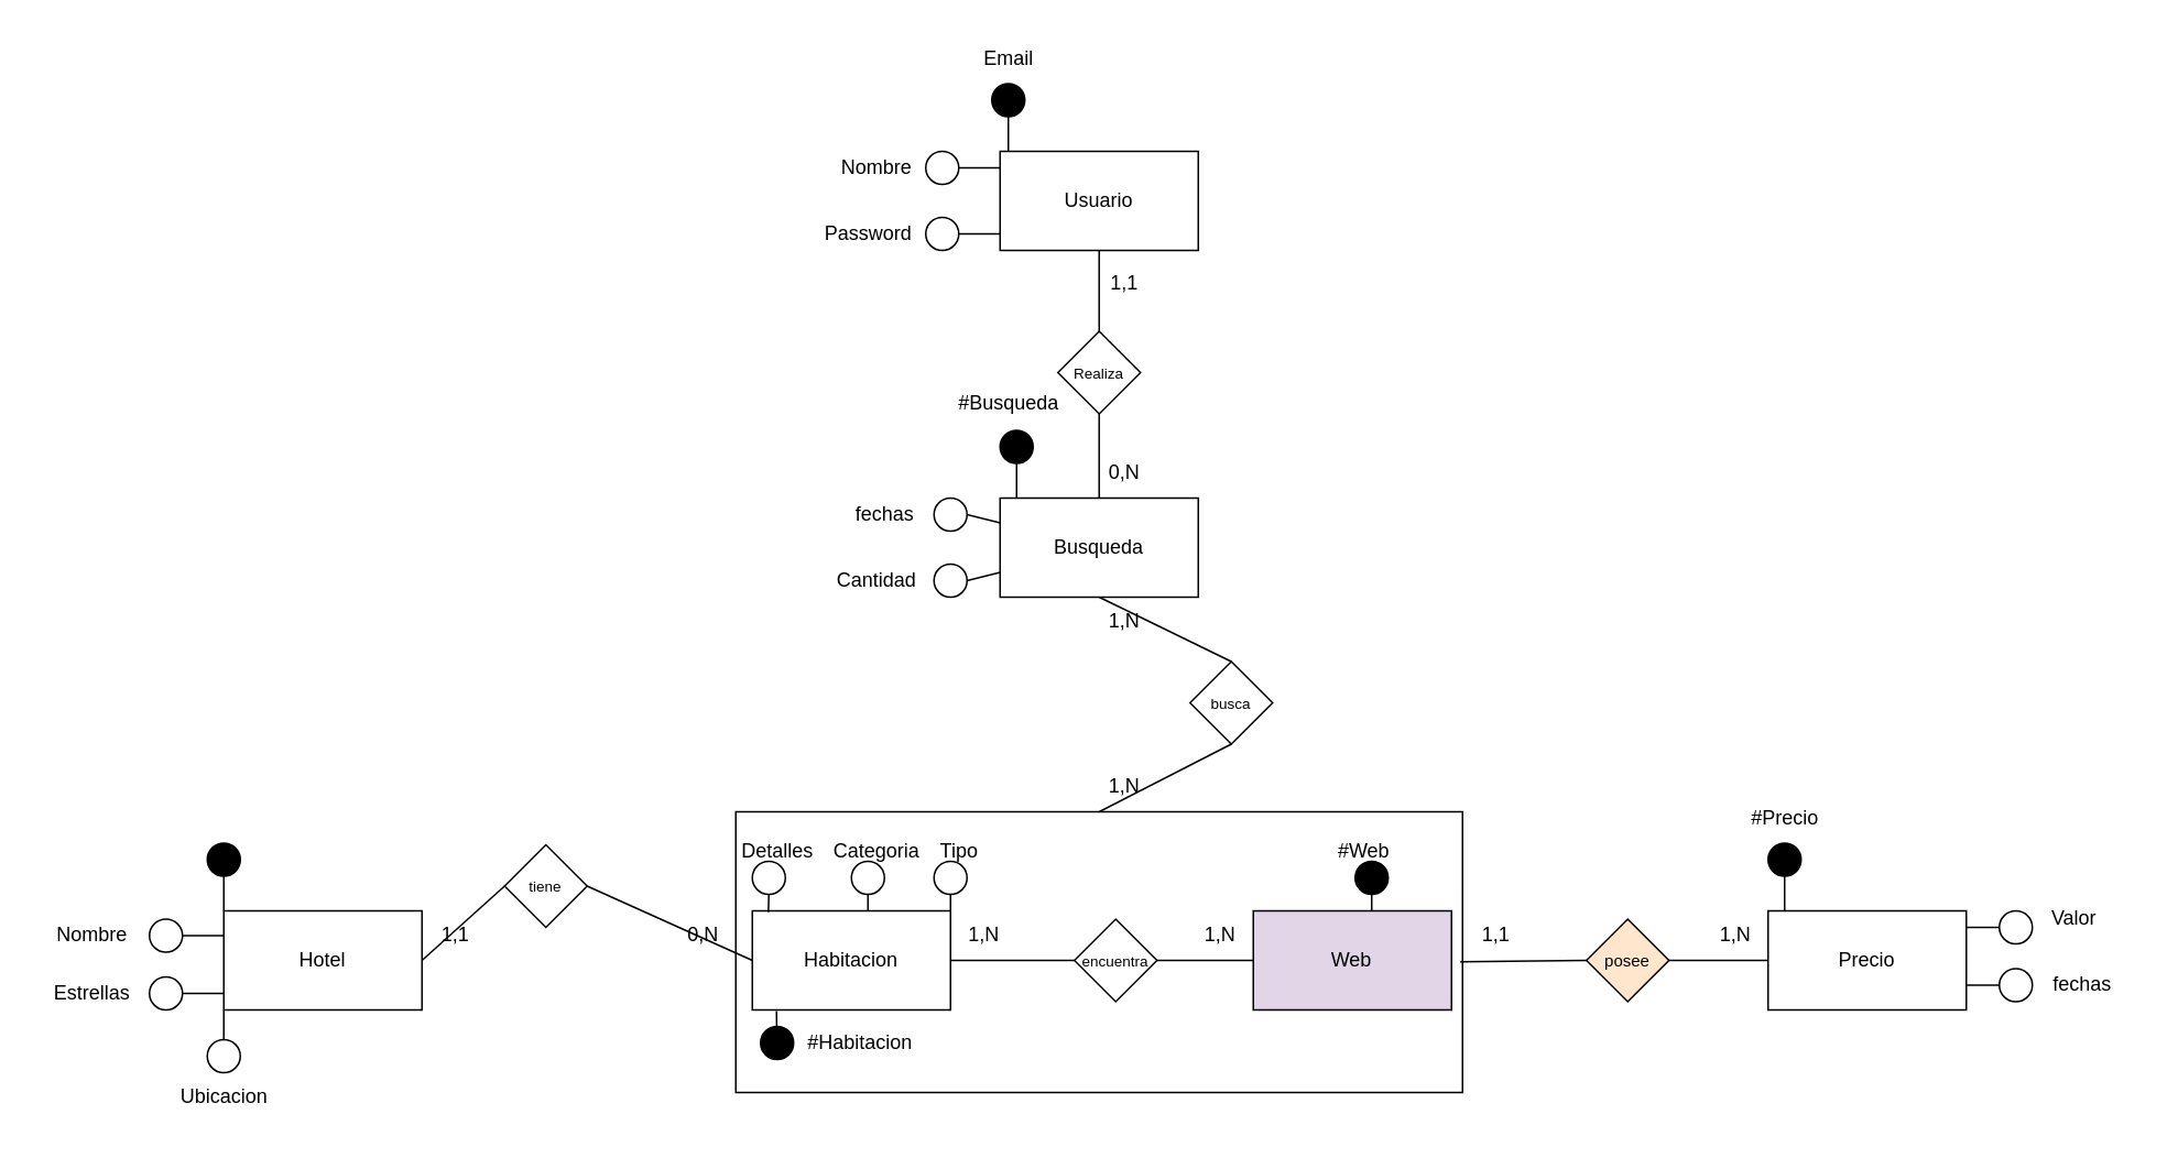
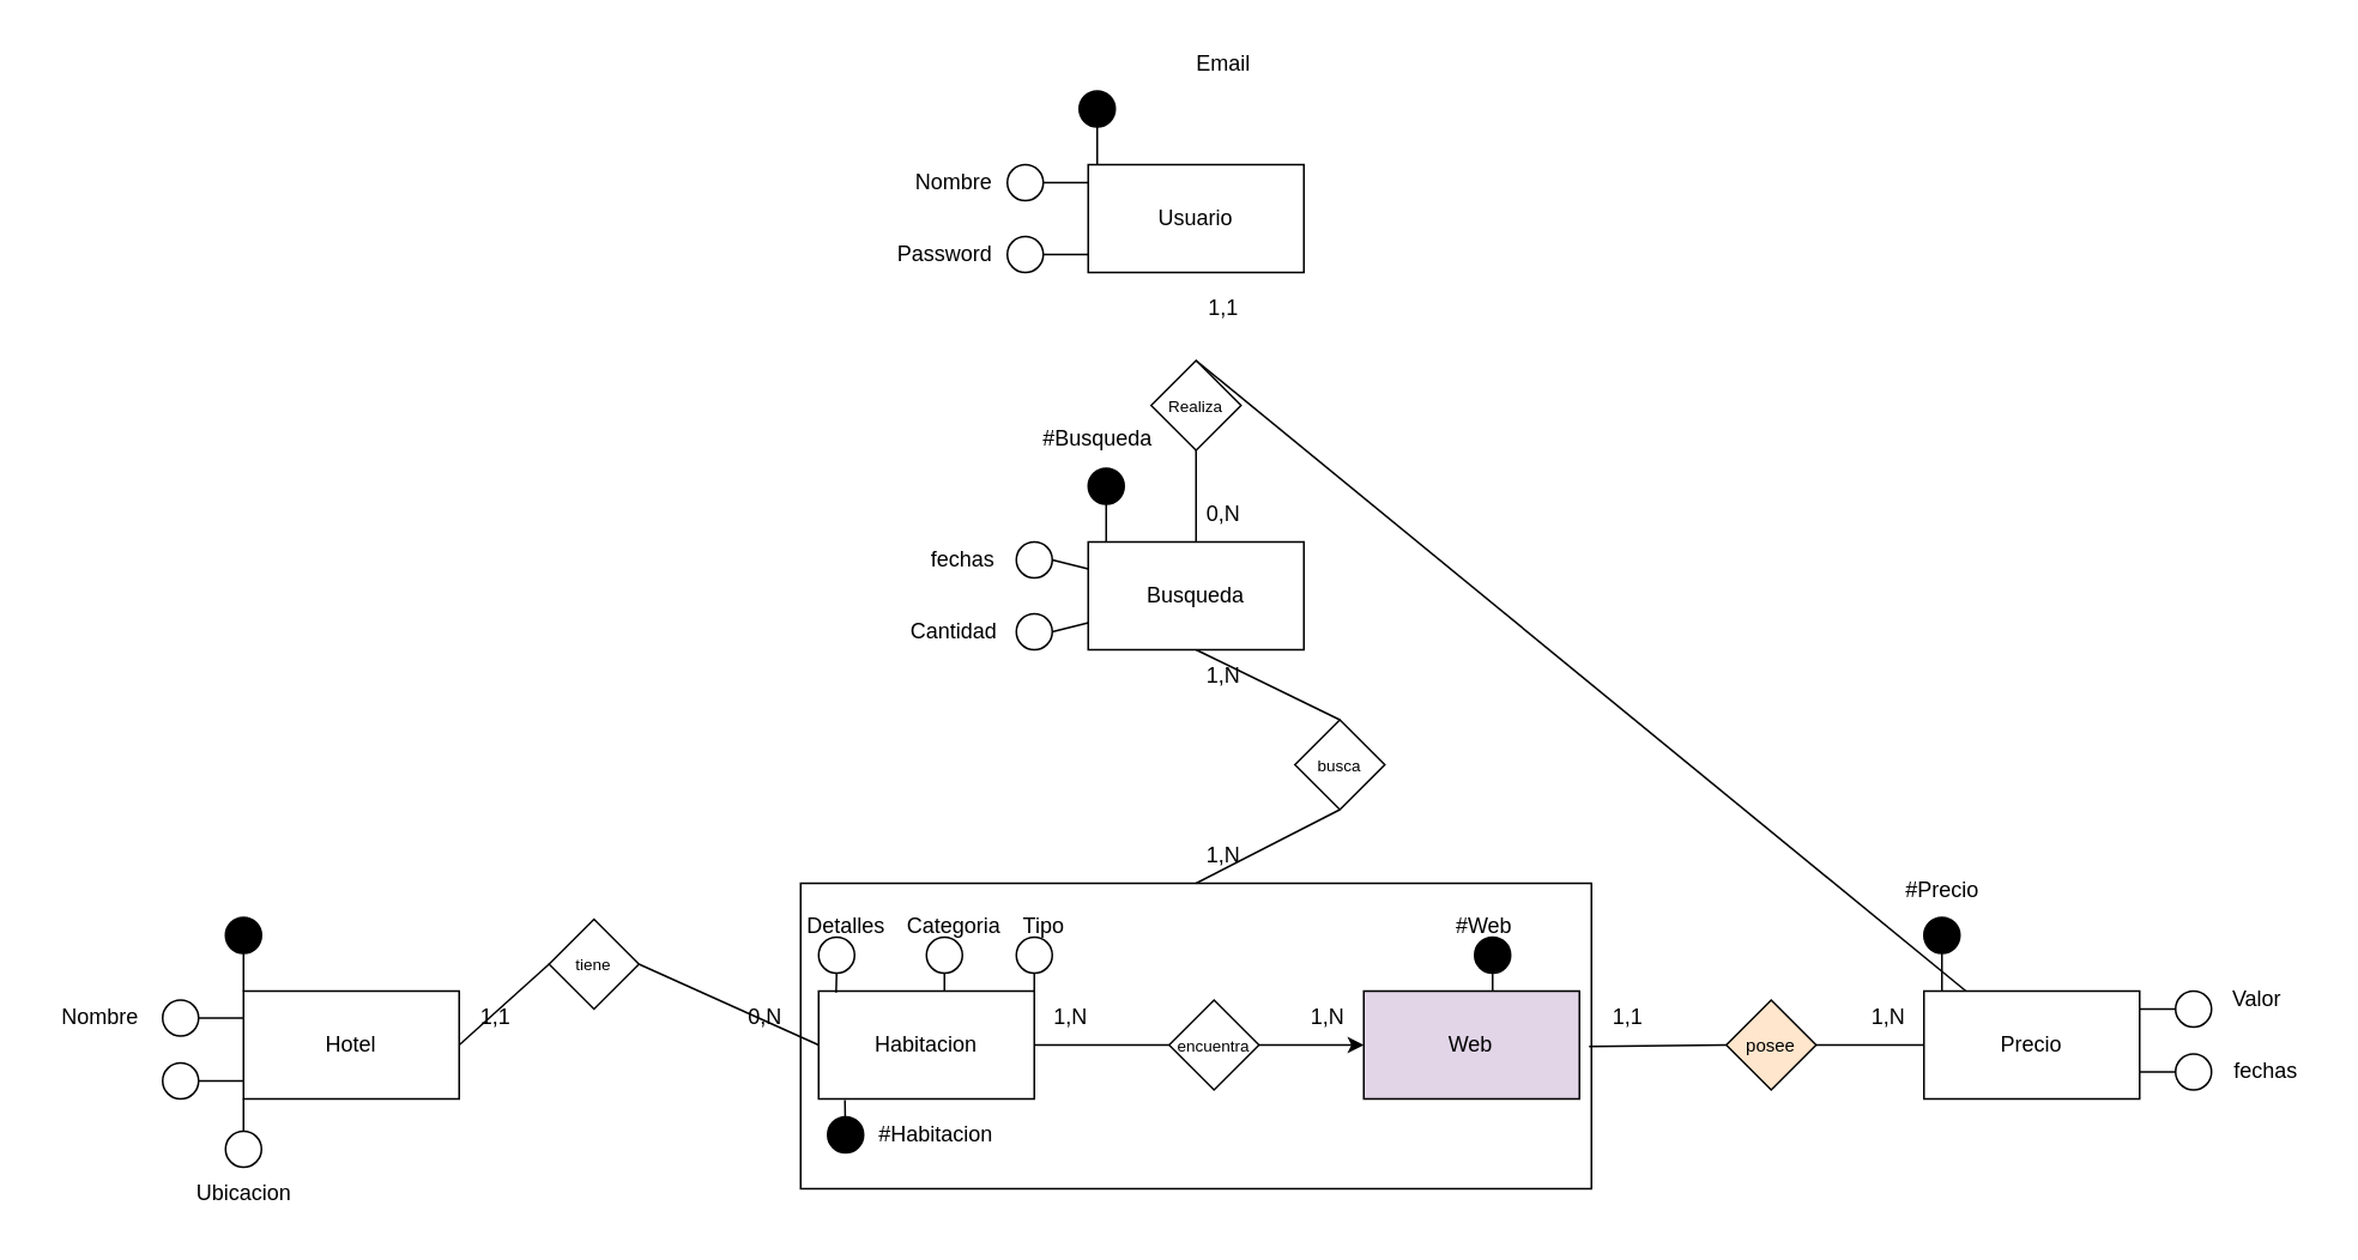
- <mxCell id="28" value="Email" style="text;html=1;align=center;verticalAlign=middle;resizable=0;points=[];autosize=1;strokeColor=none;fillColor=none;" parent="1" vertex="1"><mxGeometry x="585" y="20" width="50" height="30" as="geometry" /></mxCell>
+ <mxCell id="28" value="Email" style="text;html=1;align=center;verticalAlign=middle;resizable=0;points=[];autosize=1;strokeColor=none;fillColor=none;" parent="1" vertex="1"><mxGeometry x="655" y="20" width="50" height="30" as="geometry" /></mxCell>
- <mxCell id="63" value="" style="endArrow=none;html=1;rounded=0;entryX=0.5;entryY=1;entryDx=0;entryDy=0;exitX=0.5;exitY=0;exitDx=0;exitDy=0;" edge="1" parent="1" source="61" target="5"><mxGeometry width="50" height="50" relative="1" as="geometry"><mxPoint x="674.71" y="192" as="sourcePoint" /><mxPoint x="674.71" y="151" as="targetPoint" /></mxGeometry></mxCell>
+ <mxCell id="63" value="" style="endArrow=none;html=1;rounded=0;exitX=0.5;exitY=0;exitDx=0;exitDy=0;" edge="1" parent="1" source="61" target="72"><mxGeometry width="50" height="50" relative="1" as="geometry"><mxPoint x="674.71" y="192" as="sourcePoint" /><mxPoint x="674.71" y="151" as="targetPoint" /></mxGeometry></mxCell>
- <mxCell id="11" value="" style="endArrow=none;html=1;rounded=0;exitX=1;exitY=0.5;exitDx=0;exitDy=0;entryX=0;entryY=0.5;entryDx=0;entryDy=0;" parent="1" source="8" target="3" edge="1"><mxGeometry width="50" height="50" relative="1" as="geometry"><mxPoint x="715" y="541" as="sourcePoint" /><mxPoint x="745" y="611" as="targetPoint" /></mxGeometry></mxCell>
+ <mxCell id="11" value="" style="endArrow=classic;html=1;rounded=0;exitX=1;exitY=0.5;exitDx=0;exitDy=0;entryX=0;entryY=0.5;entryDx=0;entryDy=0;" parent="1" source="8" target="3" edge="1"><mxGeometry width="50" height="50" relative="1" as="geometry"><mxPoint x="715" y="541" as="sourcePoint" /><mxPoint x="745" y="611" as="targetPoint" /></mxGeometry></mxCell>
- <mxCell id="38" value="Estrellas" style="text;html=1;align=center;verticalAlign=middle;resizable=0;points=[];autosize=1;strokeColor=none;fillColor=none;" parent="1" vertex="1"><mxGeometry x="20" y="586" width="70" height="30" as="geometry" /></mxCell>
